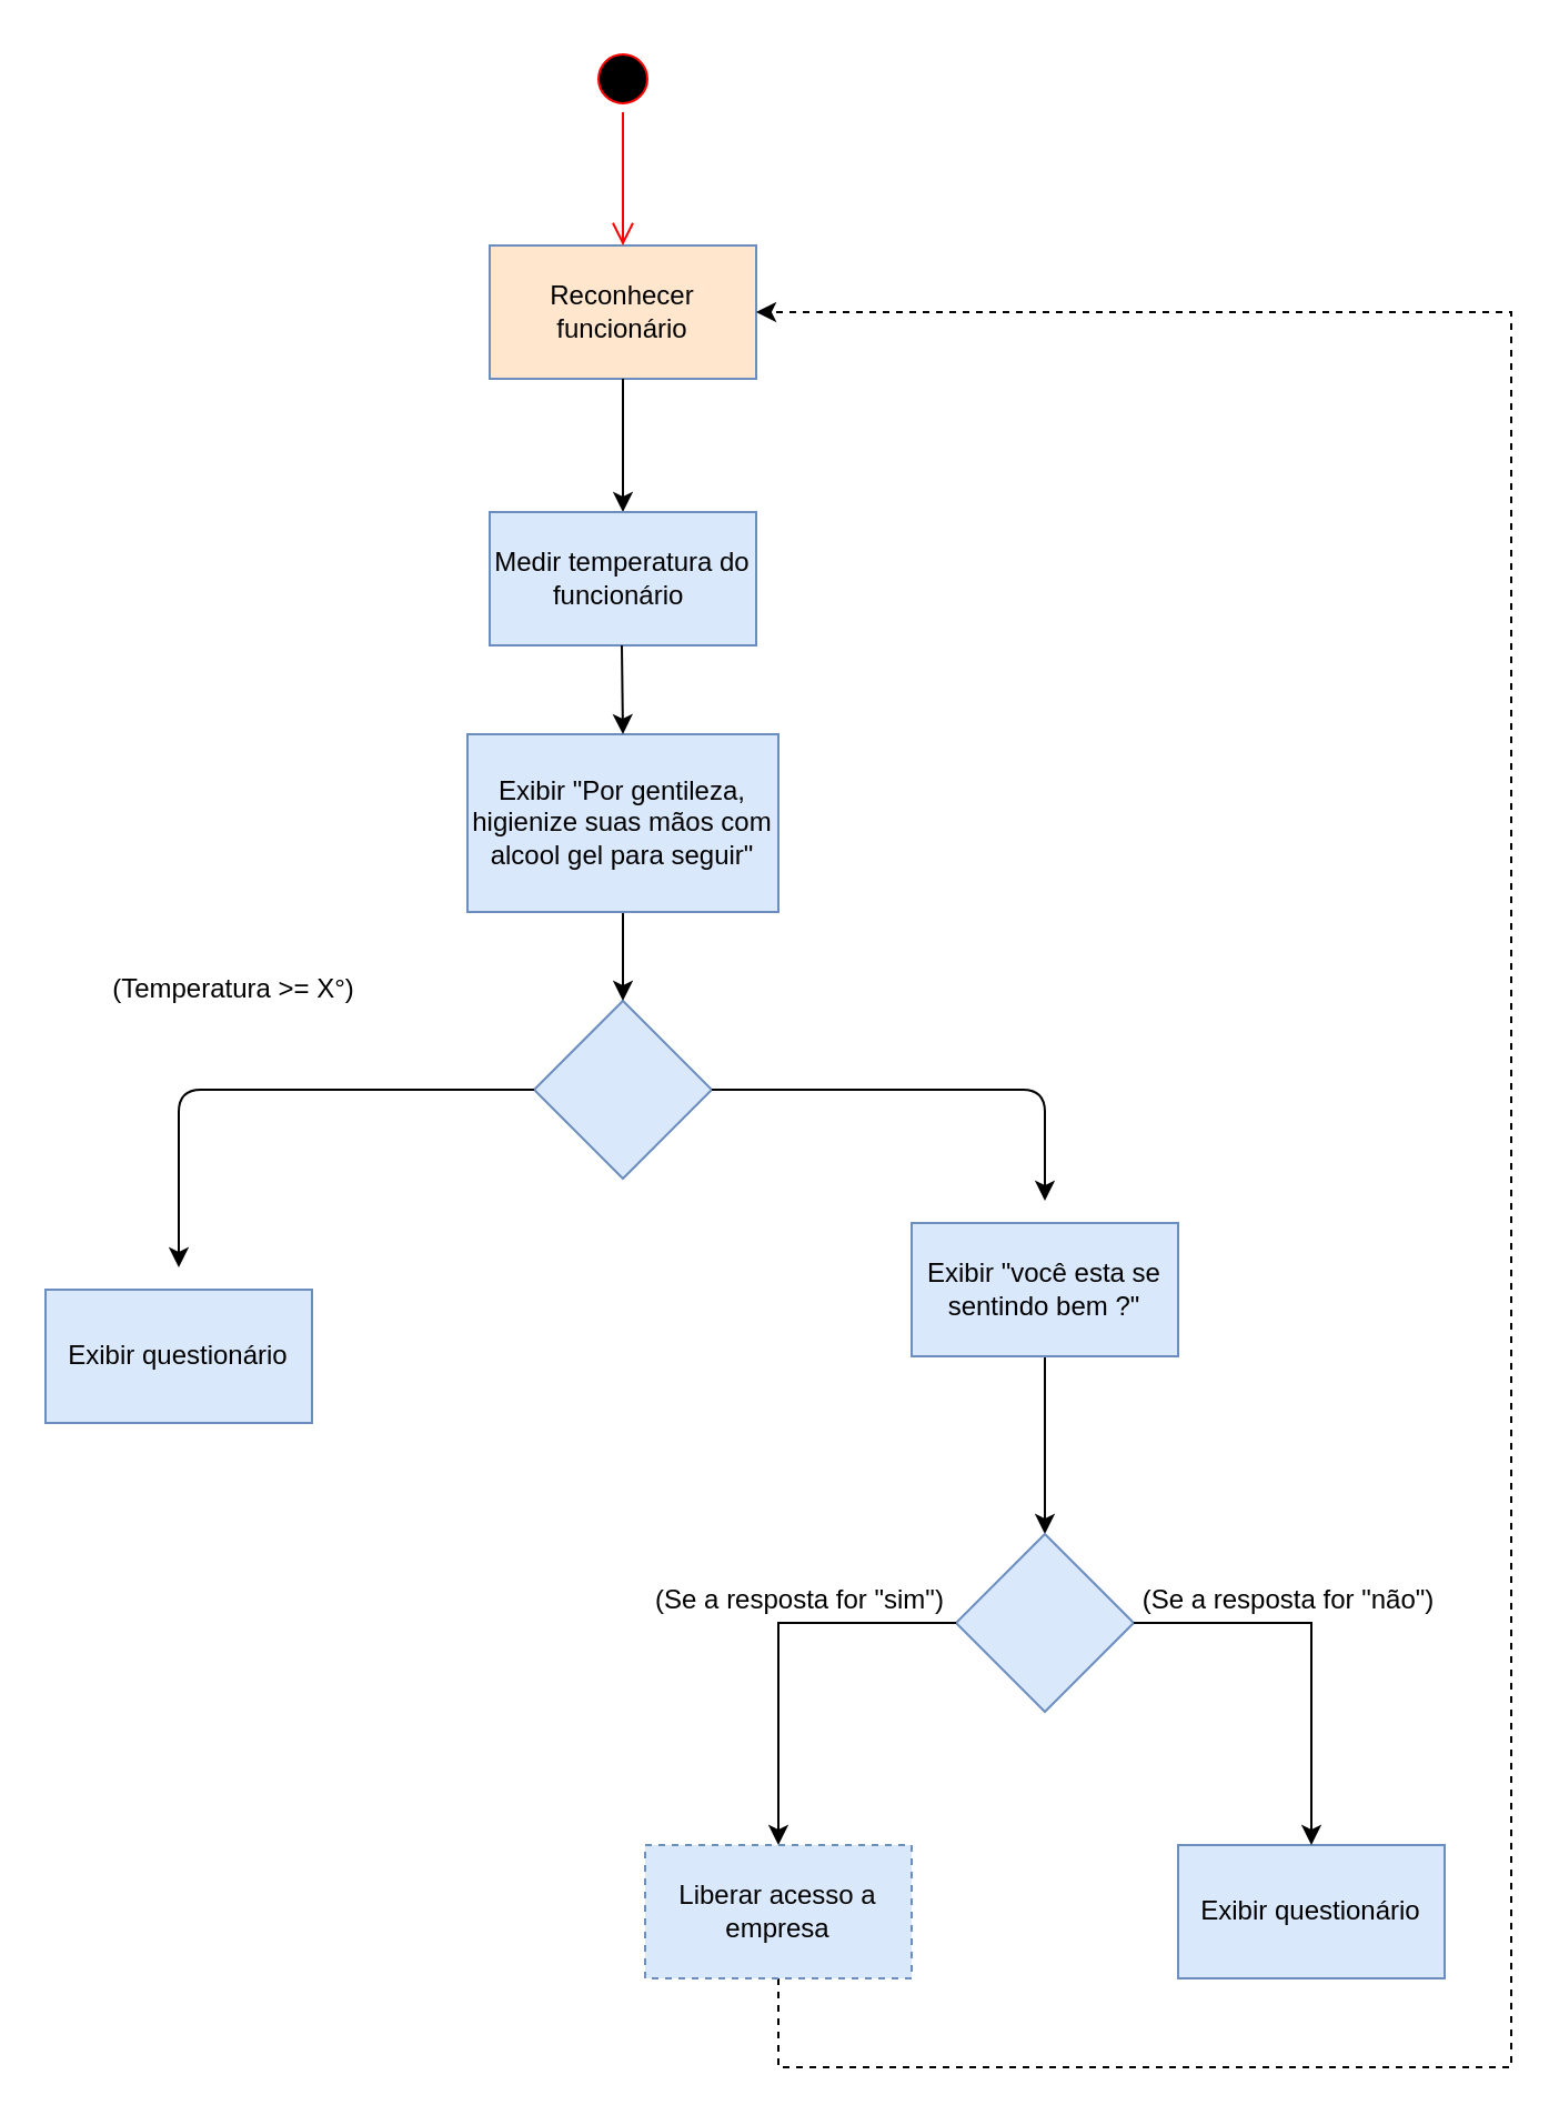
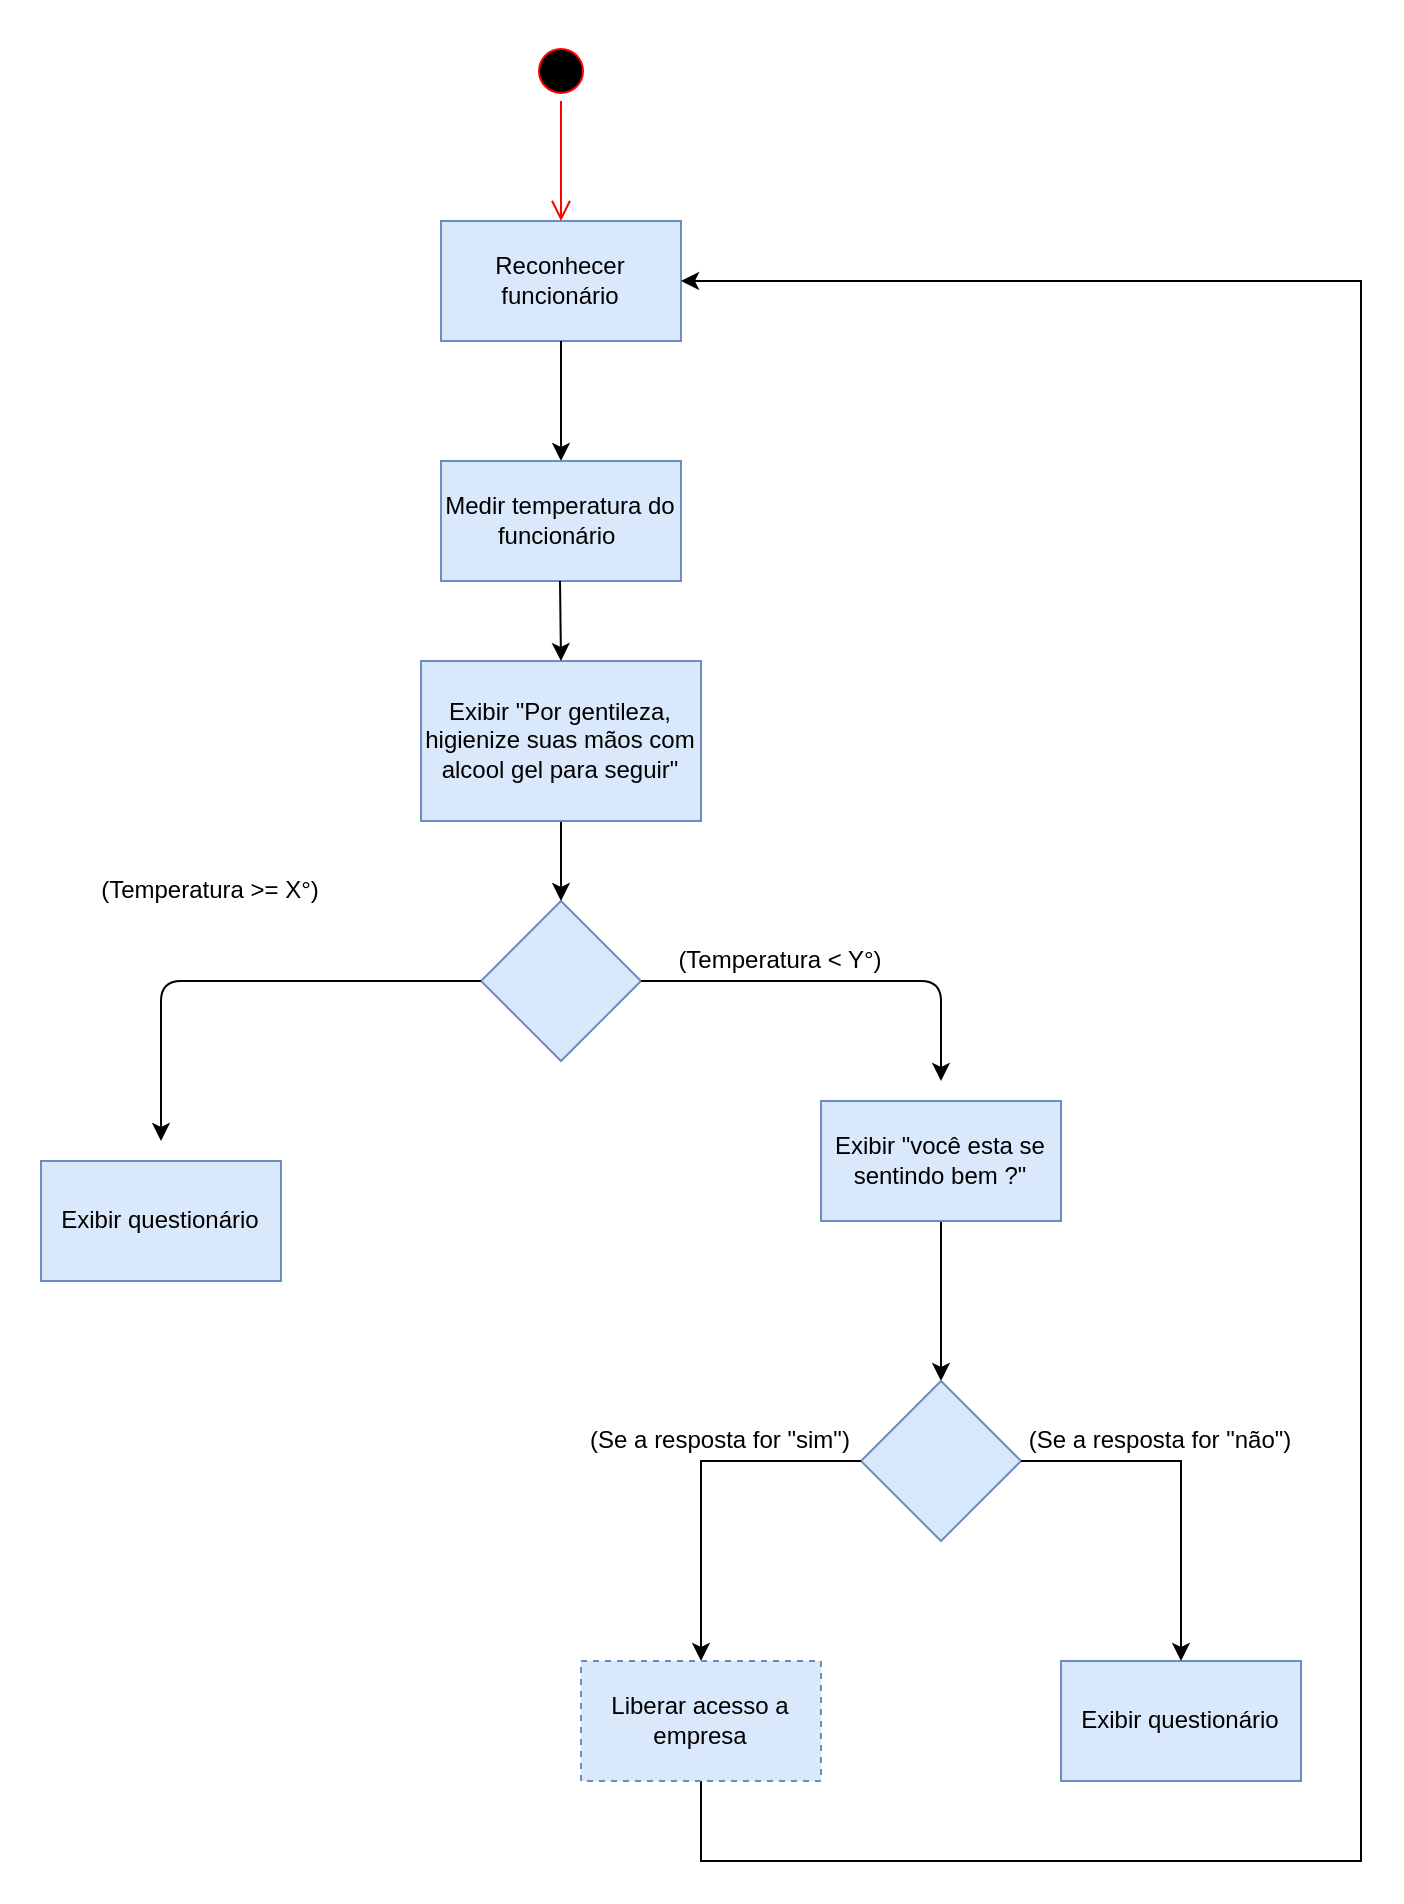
- <mxCell id="2" value="Reconhecer funcionário" style="rounded=0;whiteSpace=wrap;html=1;fillColor=#ffe6cc;strokeColor=#6c8ebf;labelBackgroundColor=none;labelBorderColor=none;" vertex="1" parent="1"><mxGeometry x="220" y="110" width="120" height="60" as="geometry" /></mxCell>
+ <mxCell id="2" value="Reconhecer funcionário" style="rounded=0;whiteSpace=wrap;html=1;fillColor=#dae8fc;strokeColor=#6c8ebf;labelBackgroundColor=none;labelBorderColor=none;" vertex="1" parent="1"><mxGeometry x="220" y="110" width="120" height="60" as="geometry" /></mxCell>
+ <mxCell id="13" value="(Temperatura &amp;lt; Y°)" style="text;html=1;strokeColor=none;fillColor=none;align=center;verticalAlign=middle;whiteSpace=wrap;rounded=0;" vertex="1" parent="1"><mxGeometry x="320" y="470" width="140" height="20" as="geometry" /></mxCell>
- <mxCell id="17" style="edgeStyle=orthogonalEdgeStyle;rounded=0;orthogonalLoop=1;jettySize=auto;html=1;exitX=0.5;exitY=1;exitDx=0;exitDy=0;entryX=1;entryY=0.5;entryDx=0;entryDy=0;dashed=1;" edge="1" parent="1" source="18" target="2"><mxGeometry relative="1" as="geometry"><mxPoint x="770" y="609" as="targetPoint" /><Array as="points"><mxPoint x="350" y="930" /><mxPoint x="680" y="930" /><mxPoint x="680" y="140" /></Array></mxGeometry></mxCell>
+ <mxCell id="17" style="edgeStyle=orthogonalEdgeStyle;rounded=0;orthogonalLoop=1;jettySize=auto;html=1;exitX=0.5;exitY=1;exitDx=0;exitDy=0;entryX=1;entryY=0.5;entryDx=0;entryDy=0;" edge="1" parent="1" source="18" target="2"><mxGeometry relative="1" as="geometry"><mxPoint x="770" y="609" as="targetPoint" /><Array as="points"><mxPoint x="350" y="930" /><mxPoint x="680" y="930" /><mxPoint x="680" y="140" /></Array></mxGeometry></mxCell>
